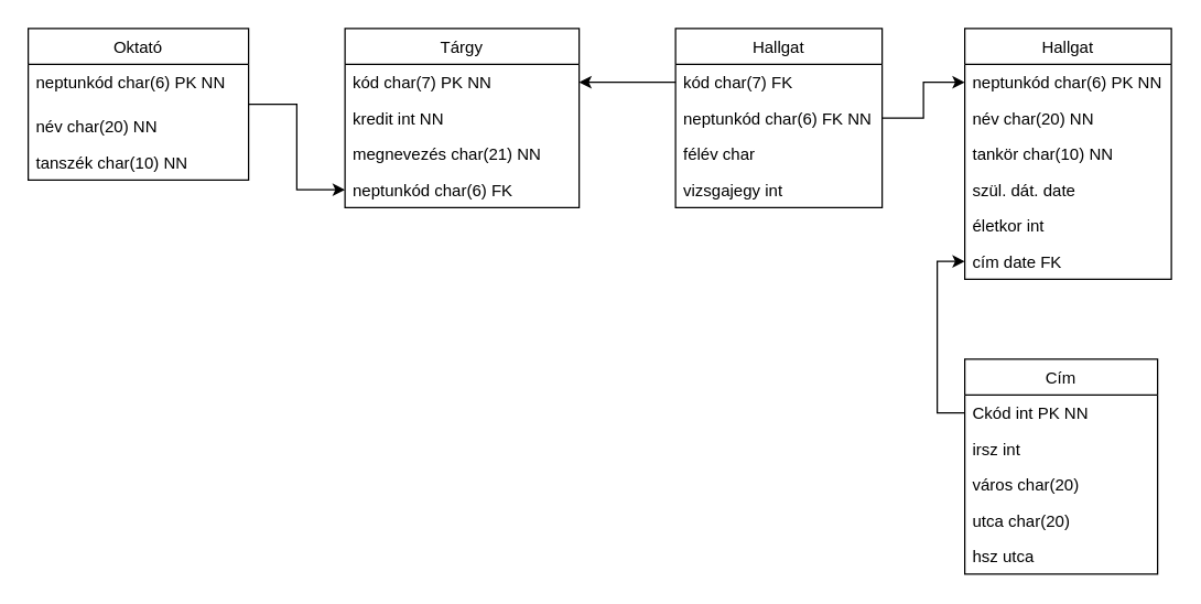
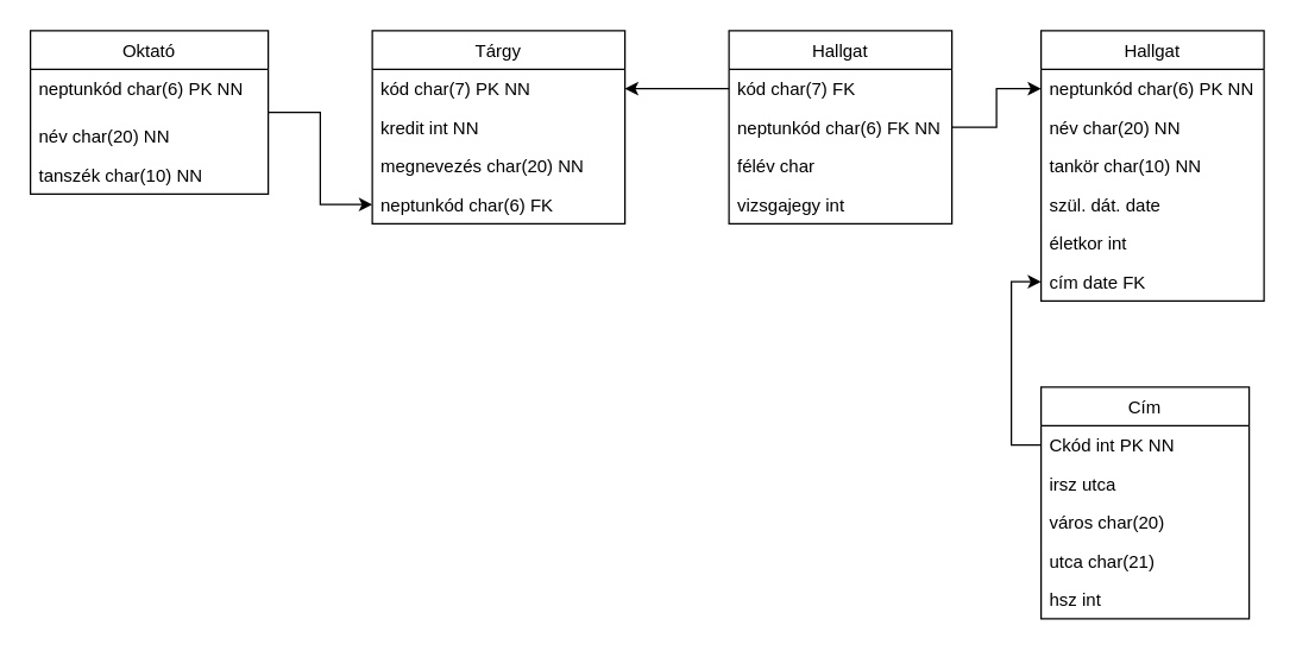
- <mxCell id="10" value="megnevezés char(21) NN" style="text;strokeColor=none;fillColor=none;align=left;verticalAlign=top;spacingLeft=4;spacingRight=4;overflow=hidden;rotatable=0;points=[[0,0.5],[1,0.5]];portConstraint=eastwest;" parent="7" vertex="1"><mxGeometry y="78" width="170" height="26" as="geometry" /></mxCell>
+ <mxCell id="10" value="megnevezés char(20) NN" style="text;strokeColor=none;fillColor=none;align=left;verticalAlign=top;spacingLeft=4;spacingRight=4;overflow=hidden;rotatable=0;points=[[0,0.5],[1,0.5]];portConstraint=eastwest;" parent="7" vertex="1"><mxGeometry y="78" width="170" height="26" as="geometry" /></mxCell>
- <mxCell id="22" value="irsz int " style="text;strokeColor=none;fillColor=none;align=left;verticalAlign=top;spacingLeft=4;spacingRight=4;overflow=hidden;rotatable=0;points=[[0,0.5],[1,0.5]];portConstraint=eastwest;" parent="20" vertex="1"><mxGeometry y="52" width="140" height="26" as="geometry" /></mxCell>
+ <mxCell id="22" value="irsz utca " style="text;strokeColor=none;fillColor=none;align=left;verticalAlign=top;spacingLeft=4;spacingRight=4;overflow=hidden;rotatable=0;points=[[0,0.5],[1,0.5]];portConstraint=eastwest;" parent="20" vertex="1"><mxGeometry y="52" width="140" height="26" as="geometry" /></mxCell>
- <mxCell id="24" value="utca char(20)" style="text;strokeColor=none;fillColor=none;align=left;verticalAlign=top;spacingLeft=4;spacingRight=4;overflow=hidden;rotatable=0;points=[[0,0.5],[1,0.5]];portConstraint=eastwest;" parent="20" vertex="1"><mxGeometry y="104" width="140" height="26" as="geometry" /></mxCell>
+ <mxCell id="24" value="utca char(21)" style="text;strokeColor=none;fillColor=none;align=left;verticalAlign=top;spacingLeft=4;spacingRight=4;overflow=hidden;rotatable=0;points=[[0,0.5],[1,0.5]];portConstraint=eastwest;" parent="20" vertex="1"><mxGeometry y="104" width="140" height="26" as="geometry" /></mxCell>
- <mxCell id="25" value="hsz utca" style="text;strokeColor=none;fillColor=none;align=left;verticalAlign=top;spacingLeft=4;spacingRight=4;overflow=hidden;rotatable=0;points=[[0,0.5],[1,0.5]];portConstraint=eastwest;" parent="20" vertex="1"><mxGeometry y="130" width="140" height="26" as="geometry" /></mxCell>
+ <mxCell id="25" value="hsz int" style="text;strokeColor=none;fillColor=none;align=left;verticalAlign=top;spacingLeft=4;spacingRight=4;overflow=hidden;rotatable=0;points=[[0,0.5],[1,0.5]];portConstraint=eastwest;" parent="20" vertex="1"><mxGeometry y="130" width="140" height="26" as="geometry" /></mxCell>
